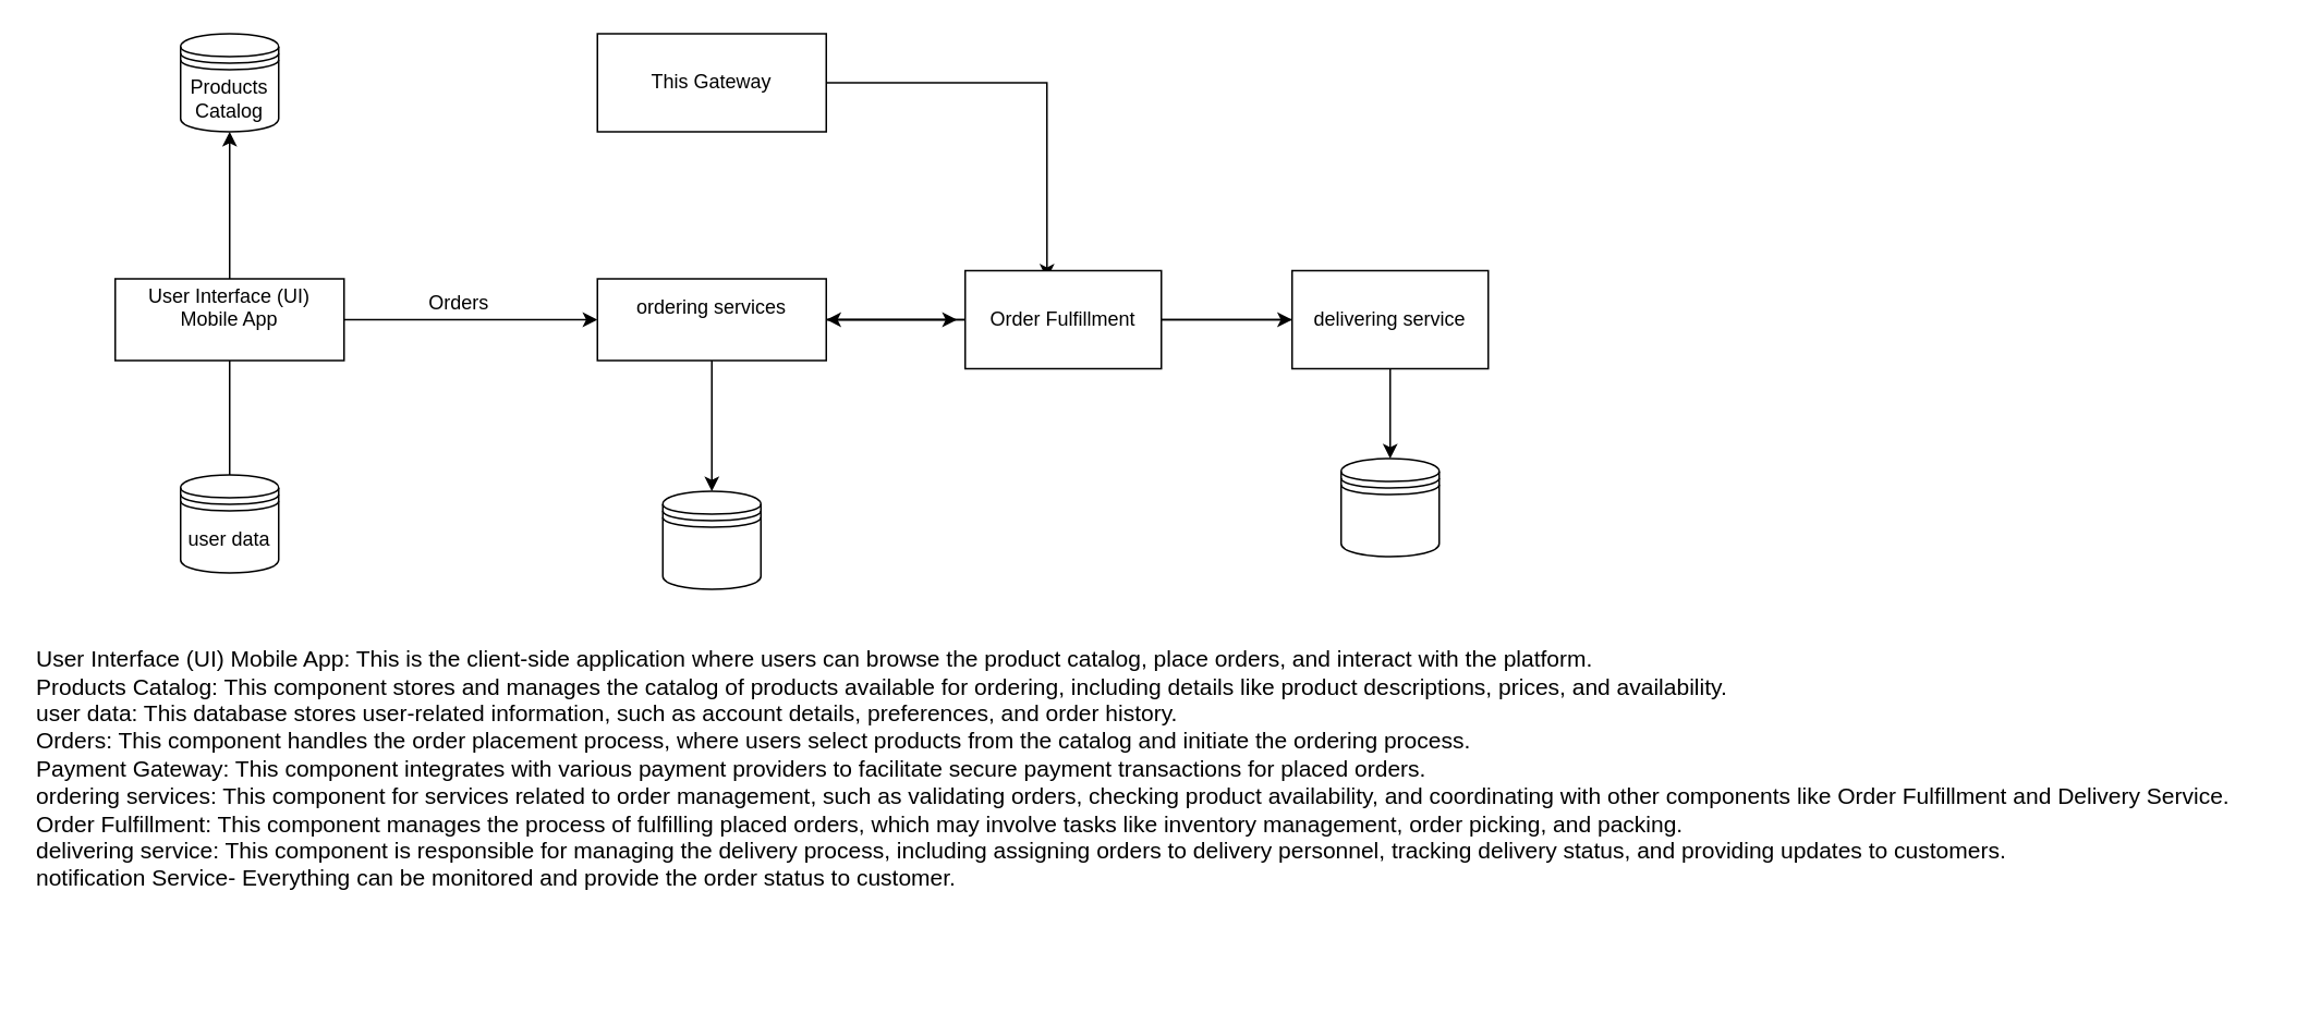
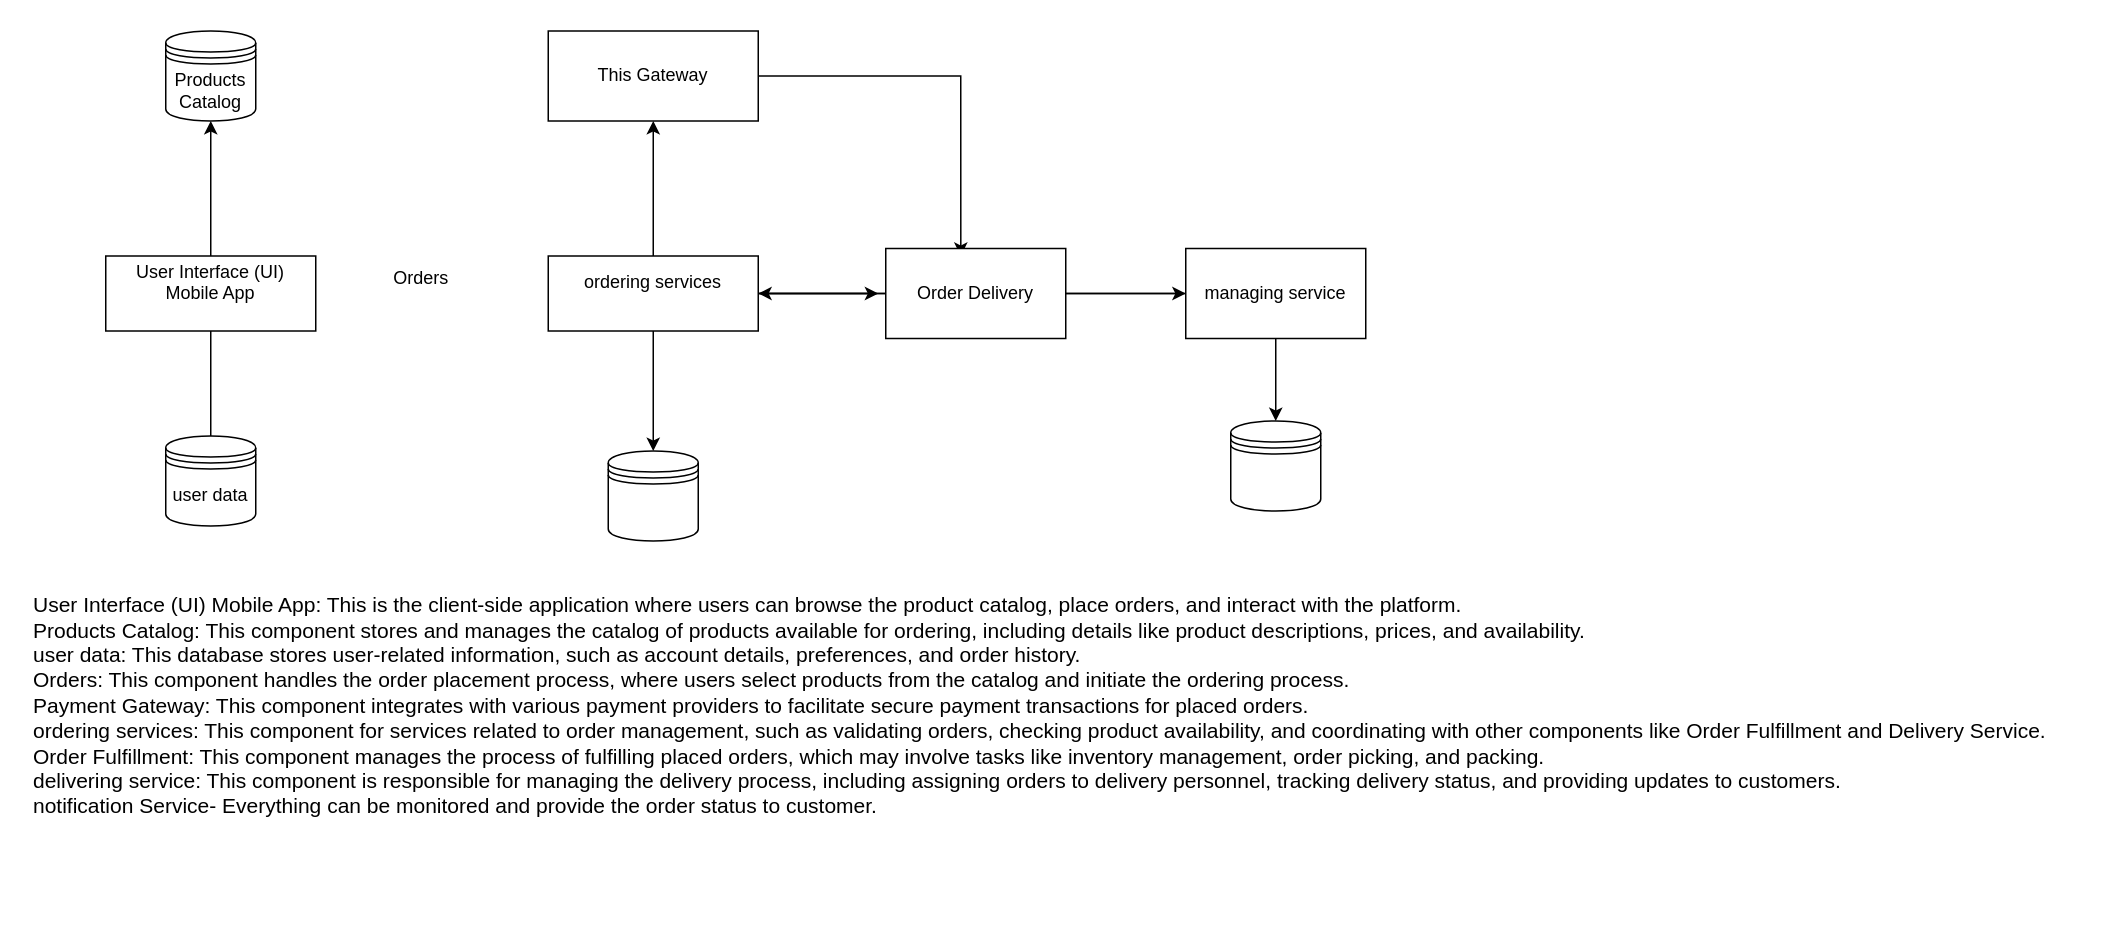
+ <mxCell id="7" value="" style="edgeStyle=orthogonalEdgeStyle;rounded=0;orthogonalLoop=1;jettySize=auto;html=1;" parent="1" source="11" target="15" edge="1"><mxGeometry relative="1" as="geometry" /></mxCell>
- <mxCell id="4" style="edgeStyle=orthogonalEdgeStyle;rounded=0;orthogonalLoop=1;jettySize=auto;html=1;entryX=0;entryY=0.5;entryDx=0;entryDy=0;" parent="1" source="5" target="11" edge="1"><mxGeometry relative="1" as="geometry" /></mxCell>
- <mxCell id="19" value="&lt;div&gt;Order Fulfillment&lt;/div&gt;" style="rounded=0;whiteSpace=wrap;html=1;" parent="1" vertex="1"><mxGeometry x="590" y="165" width="120" height="60" as="geometry" /></mxCell>
+ <mxCell id="19" value="&lt;div&gt;Order Delivery&lt;/div&gt;" style="rounded=0;whiteSpace=wrap;html=1;" parent="1" vertex="1"><mxGeometry x="590" y="165" width="120" height="60" as="geometry" /></mxCell>
- <mxCell id="20" value="&lt;div&gt;delivering&lt;span style=&quot;background-color: initial;&quot;&gt;&amp;nbsp;service&lt;/span&gt;&lt;/div&gt;" style="rounded=0;whiteSpace=wrap;html=1;" parent="1" vertex="1"><mxGeometry x="790" y="165" width="120" height="60" as="geometry" /></mxCell>
+ <mxCell id="20" value="&lt;div&gt;managing&lt;span style=&quot;background-color: initial;&quot;&gt;&amp;nbsp;service&lt;/span&gt;&lt;/div&gt;" style="rounded=0;whiteSpace=wrap;html=1;" parent="1" vertex="1"><mxGeometry x="790" y="165" width="120" height="60" as="geometry" /></mxCell>
